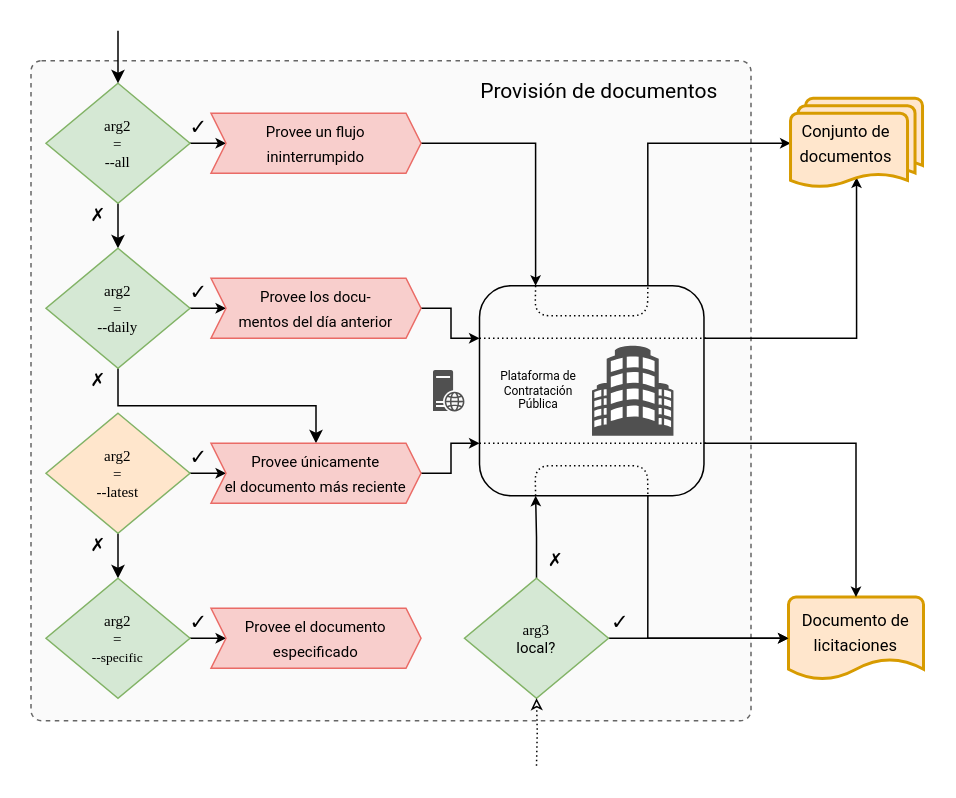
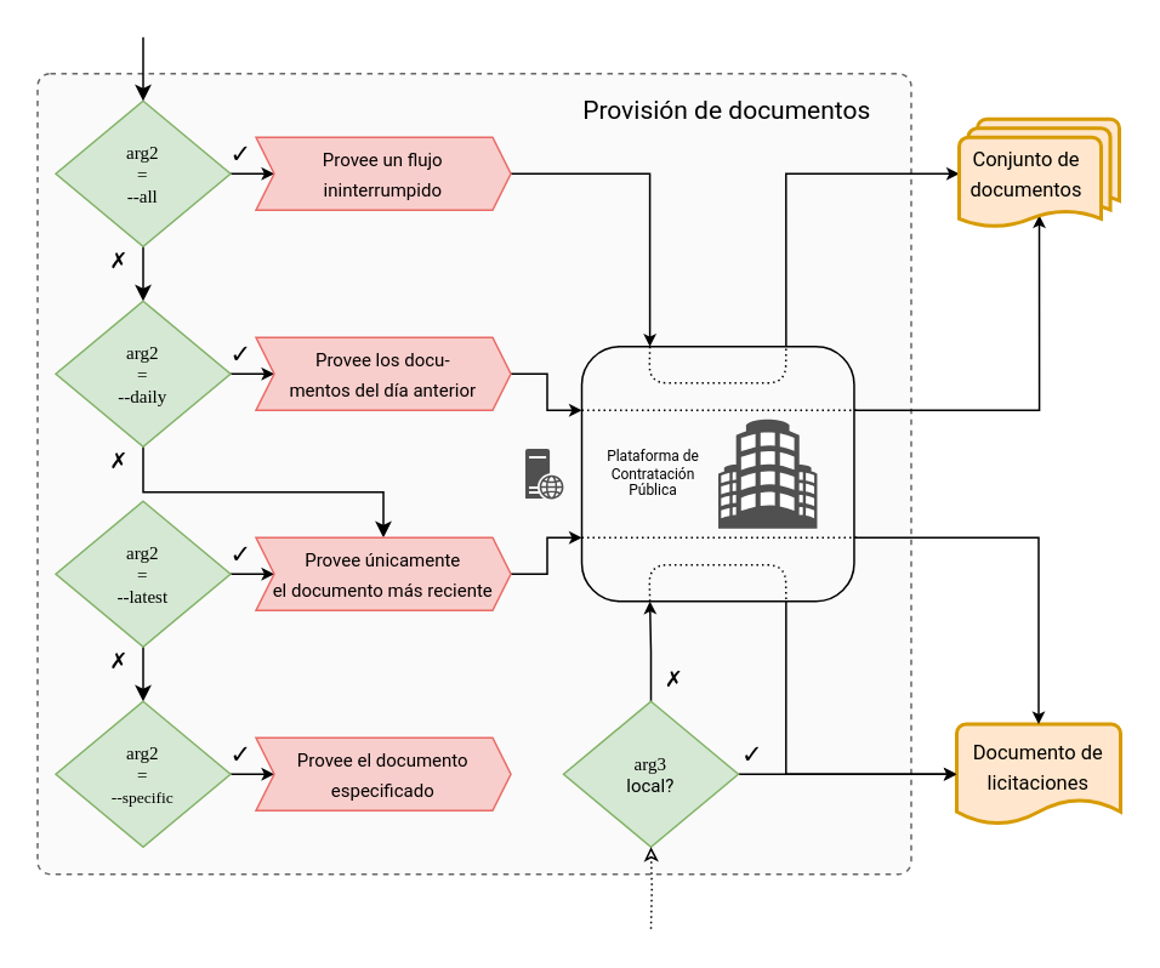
- <mxCell id="11" value="&lt;font face=&quot;Roboto Mono&quot; data-font-src=&quot;https://fonts.googleapis.com/css?family=Roboto+Mono&quot; style=&quot;font-size: 10px;&quot;&gt;arg2&lt;br style=&quot;font-size: 10px;&quot;&gt;=&lt;br style=&quot;font-size: 10px;&quot;&gt;--latest&lt;/font&gt;" style="rhombus;whiteSpace=wrap;html=1;fillColor=#ffe6cc;strokeColor=#82b366;fontSize=10;aspect=fixed;" parent="1" vertex="1"><mxGeometry x="30" y="275" width="96" height="80" as="geometry" /></mxCell>
+ <mxCell id="11" value="&lt;font face=&quot;Roboto Mono&quot; data-font-src=&quot;https://fonts.googleapis.com/css?family=Roboto+Mono&quot; style=&quot;font-size: 10px;&quot;&gt;arg2&lt;br style=&quot;font-size: 10px;&quot;&gt;=&lt;br style=&quot;font-size: 10px;&quot;&gt;--latest&lt;/font&gt;" style="rhombus;whiteSpace=wrap;html=1;fillColor=#d5e8d4;strokeColor=#82b366;fontSize=10;aspect=fixed;" parent="1" vertex="1"><mxGeometry x="30" y="275" width="96" height="80" as="geometry" /></mxCell>
